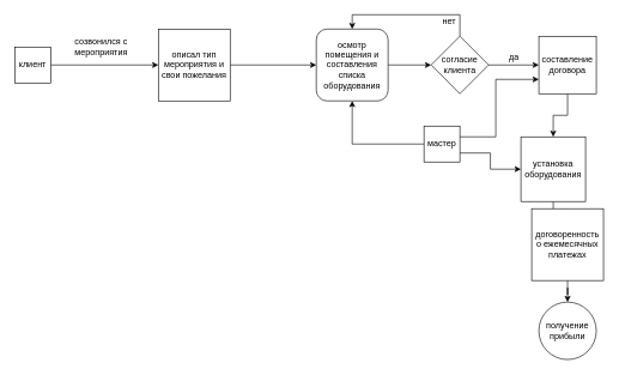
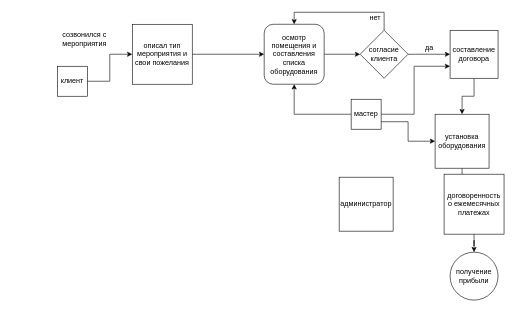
- <mxCell id="3" value="клиент" style="whiteSpace=wrap;html=1;aspect=fixed;" parent="1" vertex="1"><mxGeometry y="65" width="50" height="50" as="geometry" x="20" /></mxCell>
+ <mxCell id="3" value="клиент" style="whiteSpace=wrap;html=1;aspect=fixed;" parent="1" vertex="1"><mxGeometry x="95" y="110" width="50" height="50" as="geometry" /></mxCell>
- <mxCell id="12" value="мастер" style="whiteSpace=wrap;html=1;aspect=fixed;" parent="1" vertex="1"><mxGeometry x="590" y="175" width="50" height="50" as="geometry" /></mxCell>
+ <mxCell id="12" value="мастер" style="whiteSpace=wrap;html=1;aspect=fixed;" parent="1" vertex="1"><mxGeometry x="585" y="165" width="50" height="50" as="geometry" /></mxCell>
+ <mxCell id="23" value="администратор" style="whiteSpace=wrap;html=1;aspect=fixed;" parent="1" vertex="1"><mxGeometry x="565" y="295" width="90" height="90" as="geometry" /></mxCell>
